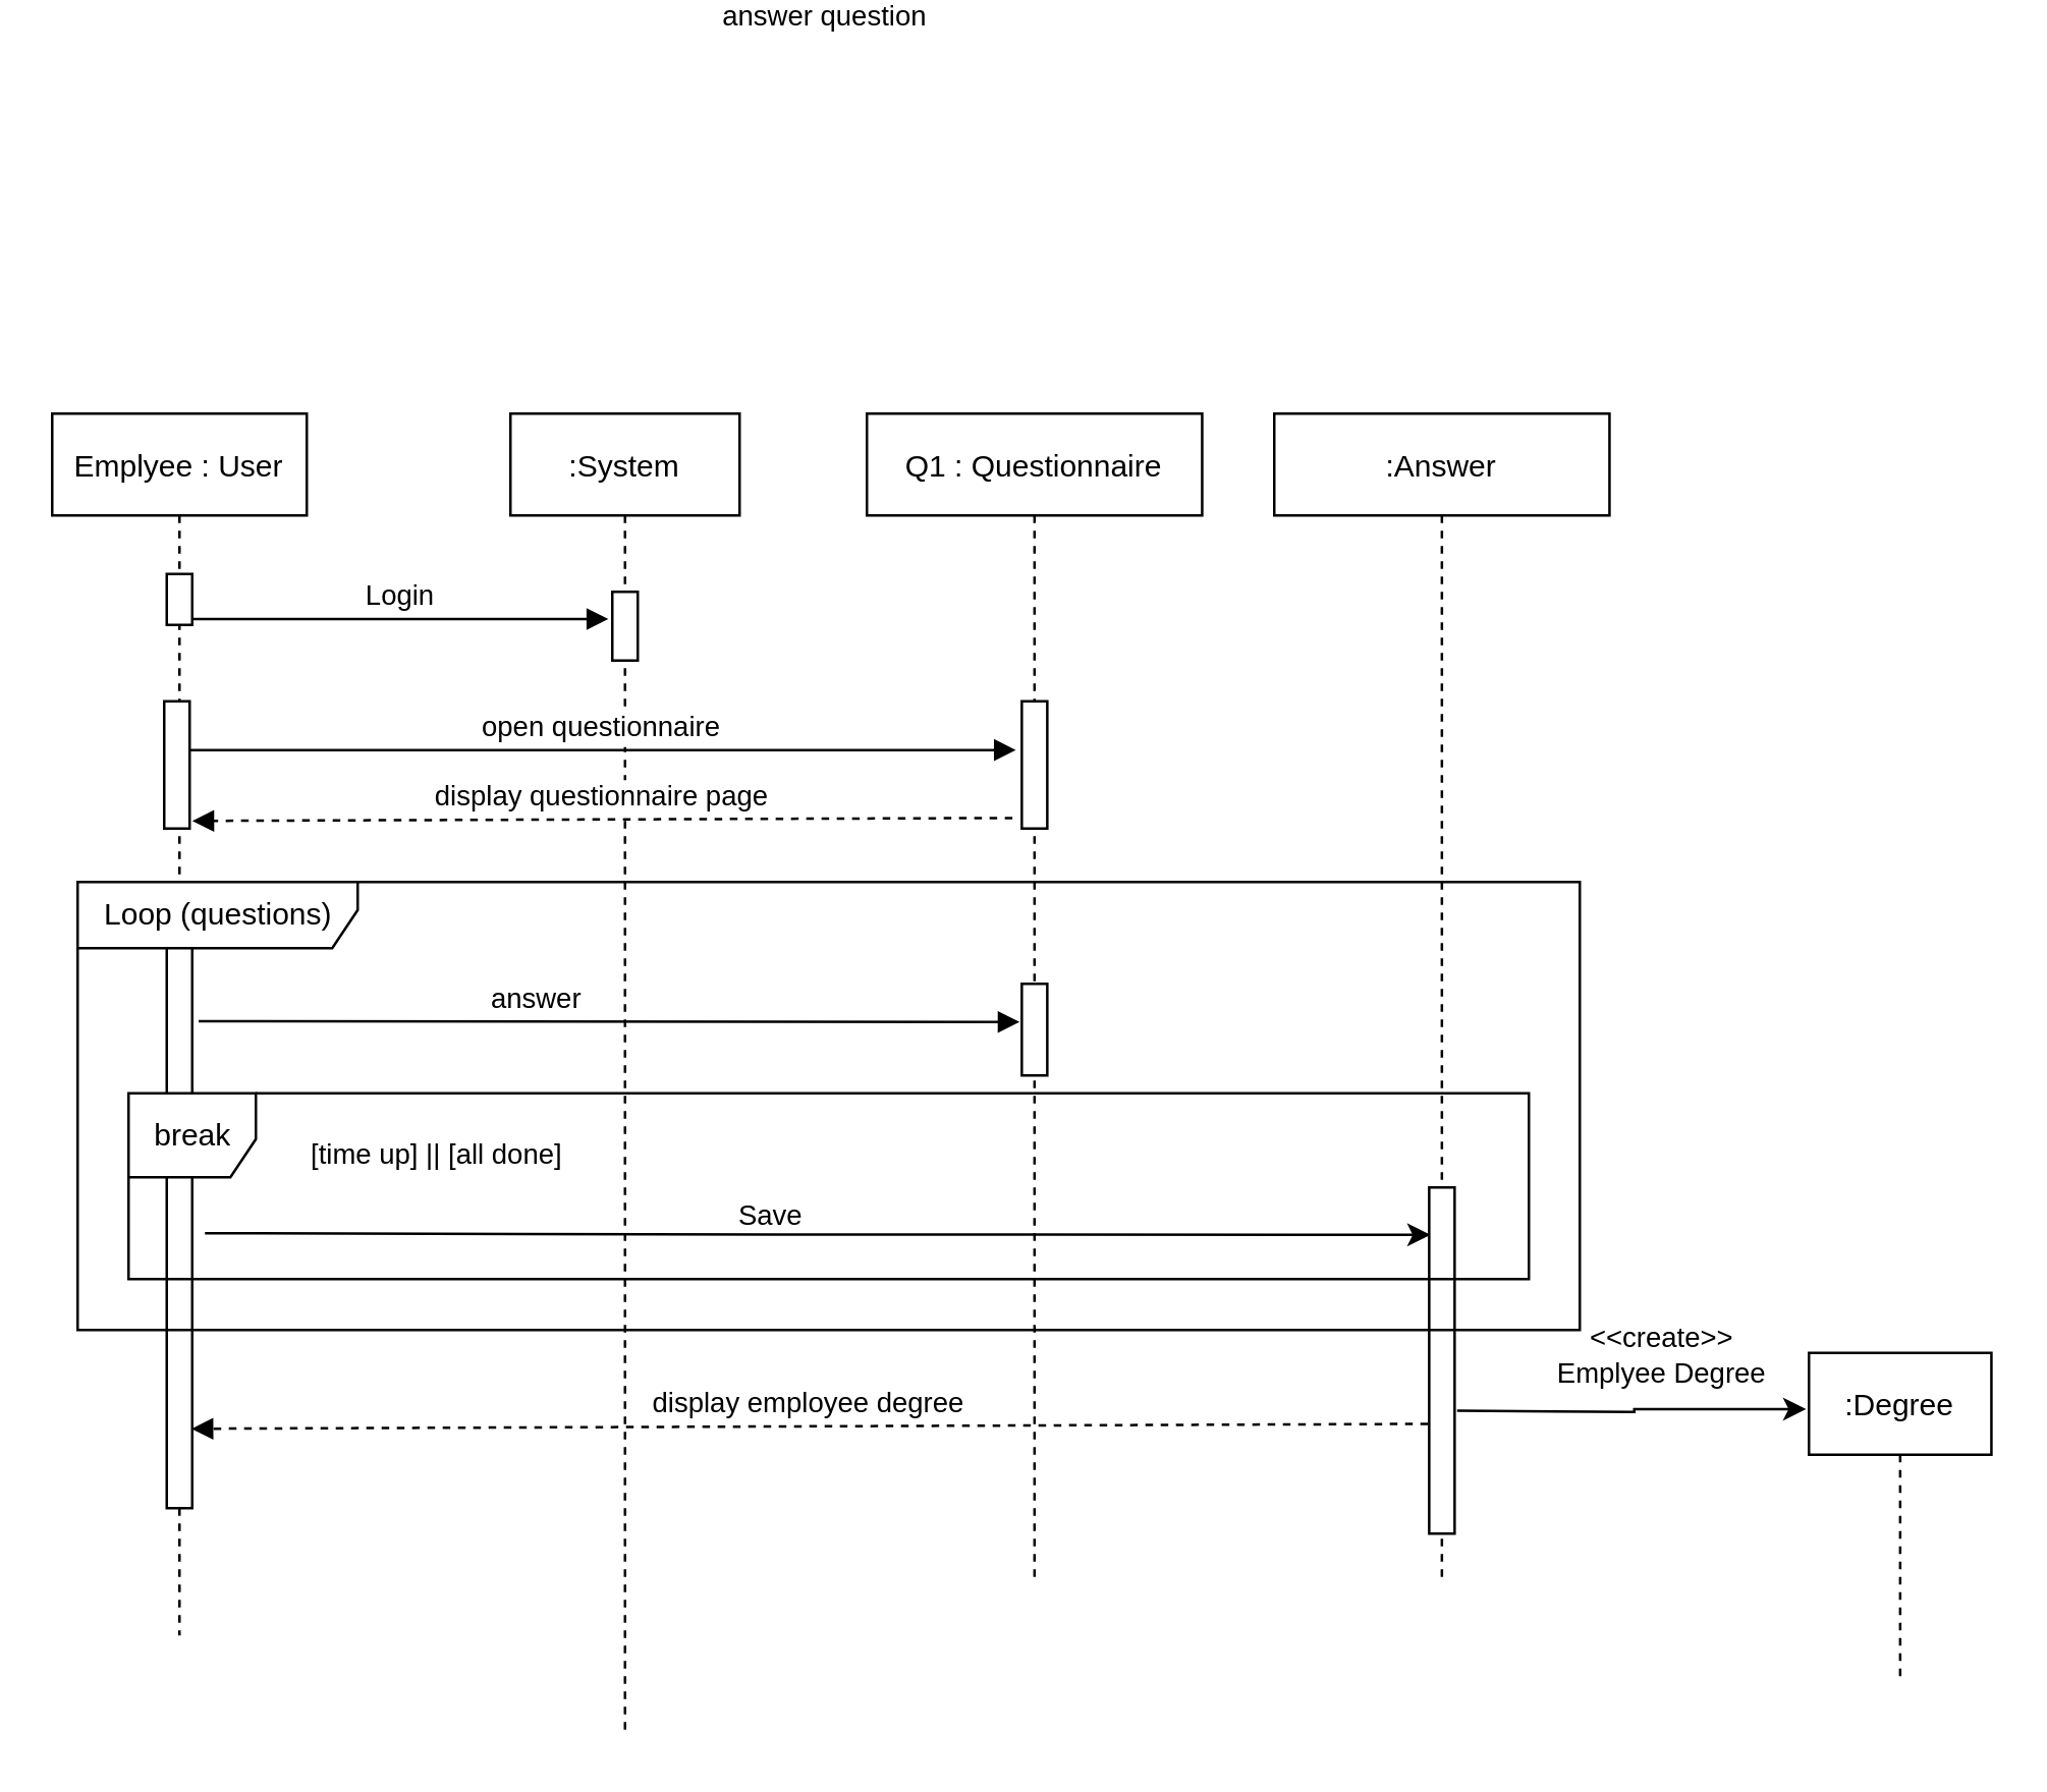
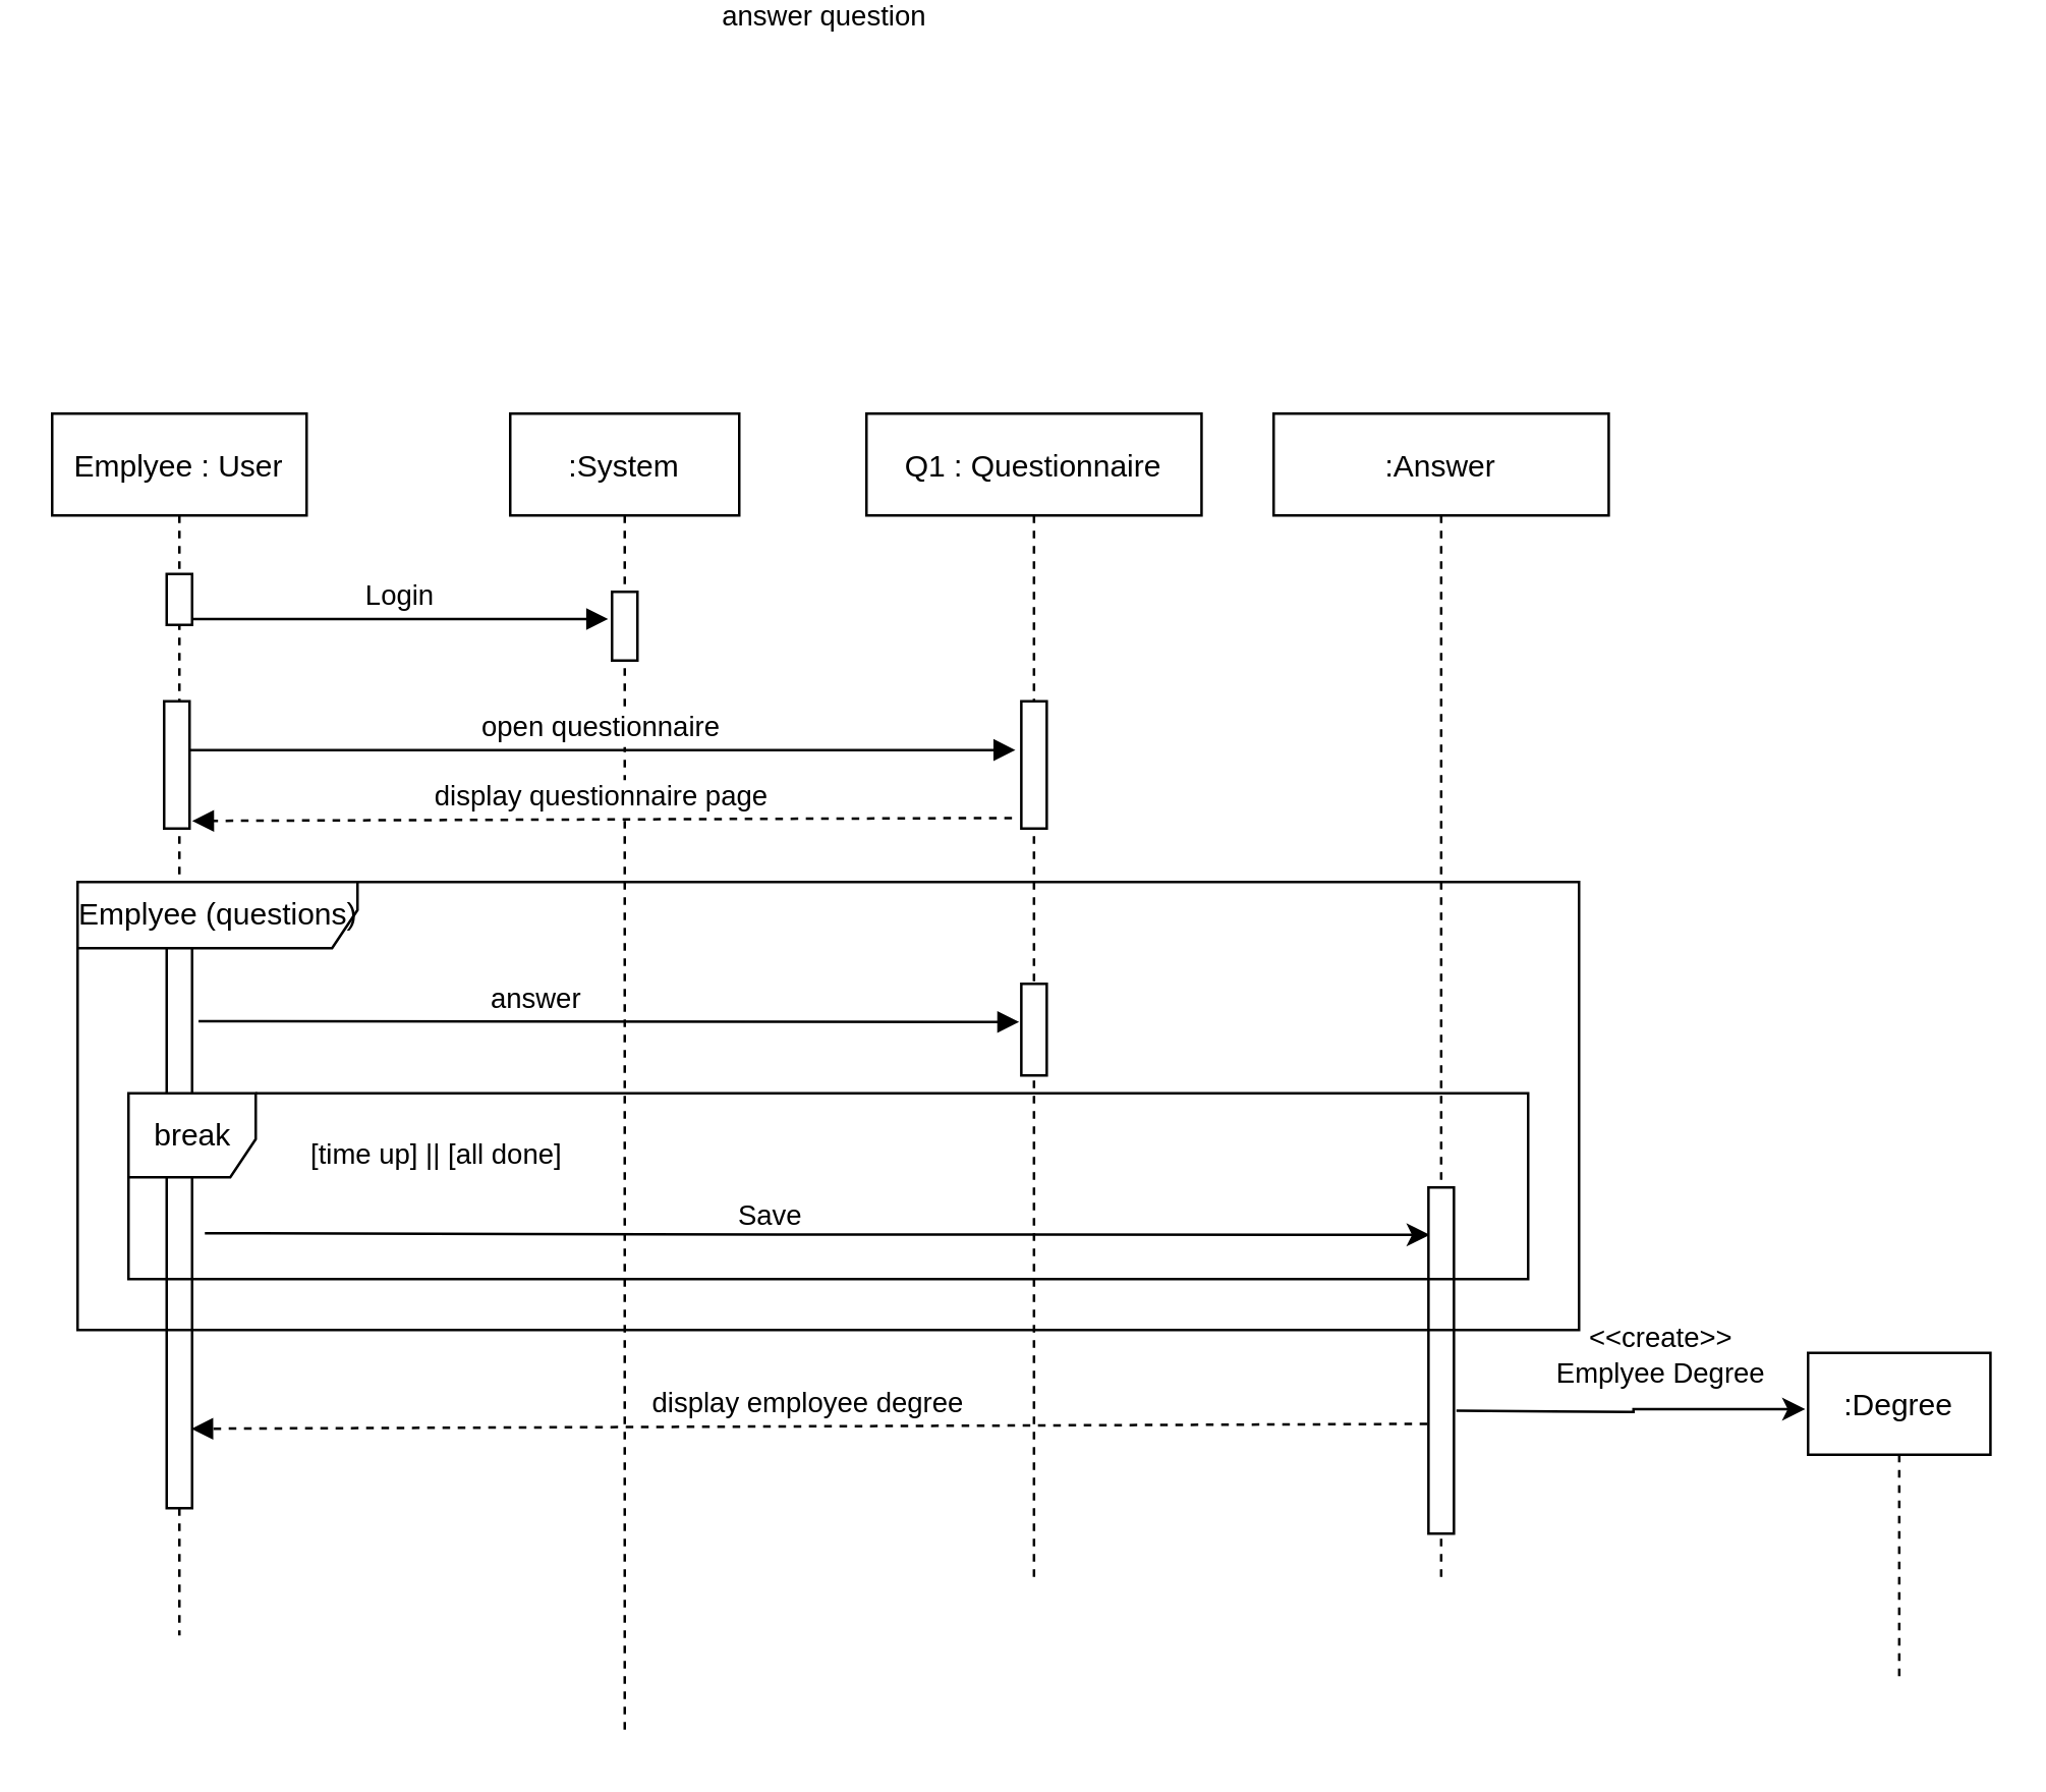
- <mxCell id="26" value="Loop (questions)" style="shape=umlFrame;tabWidth=110;tabHeight=30;tabPosition=left;html=1;boundedLbl=1;labelInHeader=1;width=110;height=26;container=0;" vertex="1" parent="1"><mxGeometry x="30" y="204" width="590" height="176" as="geometry" /></mxCell>
+ <mxCell id="26" value="Emplyee (questions)" style="shape=umlFrame;tabWidth=110;tabHeight=30;tabPosition=left;html=1;boundedLbl=1;labelInHeader=1;width=110;height=26;container=0;" vertex="1" parent="1"><mxGeometry x="30" y="204" width="590" height="176" as="geometry" /></mxCell>
